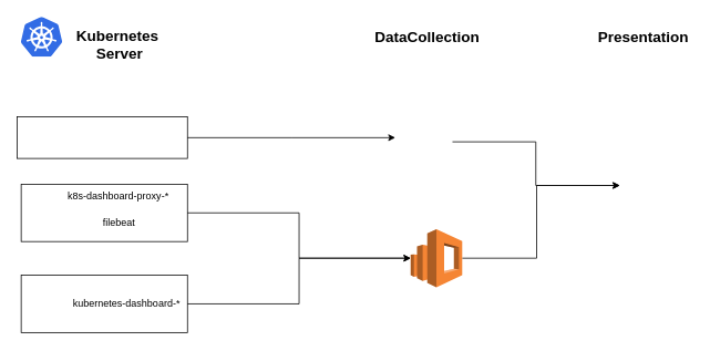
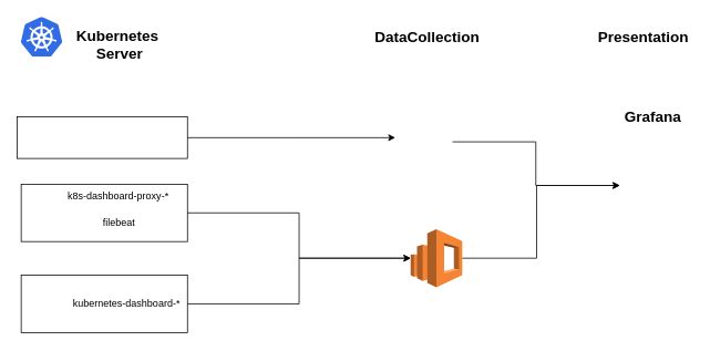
+ <mxCell id="17" value="&lt;span style=&quot;font-size: 18px&quot;&gt;&lt;b&gt;Grafana&lt;/b&gt;&lt;/span&gt;" style="text;html=1;strokeColor=none;fillColor=none;align=center;verticalAlign=middle;whiteSpace=wrap;rounded=0;" vertex="1" parent="1"><mxGeometry x="745" y="130" width="80" height="20" as="geometry" /></mxCell>
